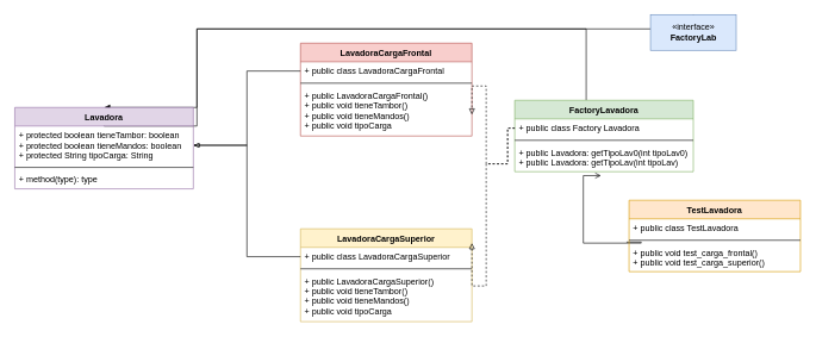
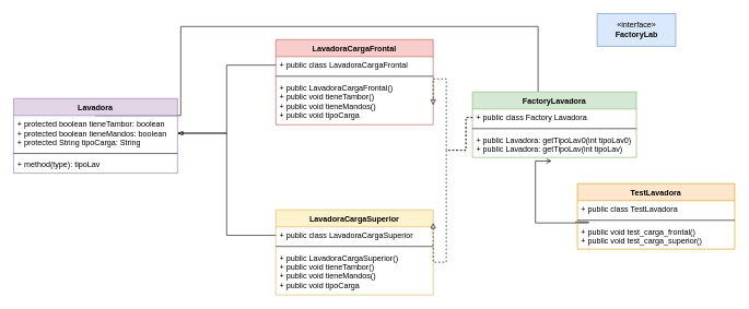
- <mxCell id="8" style="edgeStyle=orthogonalEdgeStyle;rounded=0;orthogonalLoop=1;jettySize=auto;html=1;exitX=0.5;exitY=0;exitDx=0;exitDy=0;entryX=0.5;entryY=0;entryDx=0;entryDy=0;endArrow=block;endFill=1;" parent="1" source="9" target="19" edge="1"><mxGeometry relative="1" as="geometry"><Array as="points"><mxPoint x="1025" y="40" /><mxPoint x="275" y="40" /><mxPoint x="275" y="176" /></Array></mxGeometry></mxCell>
- <mxCell id="22" value="+ method(type): type" style="text;strokeColor=none;fillColor=none;align=left;verticalAlign=top;spacingLeft=4;spacingRight=4;overflow=hidden;rotatable=0;points=[[0,0.5],[1,0.5]];portConstraint=eastwest;" parent="19" vertex="1"><mxGeometry y="88" width="250" height="26" as="geometry" /></mxCell>
+ <mxCell id="22" value="+ method(type): tipoLav" style="text;strokeColor=none;fillColor=none;align=left;verticalAlign=top;spacingLeft=4;spacingRight=4;overflow=hidden;rotatable=0;points=[[0,0.5],[1,0.5]];portConstraint=eastwest;" parent="19" vertex="1"><mxGeometry y="88" width="250" height="26" as="geometry" /></mxCell>
